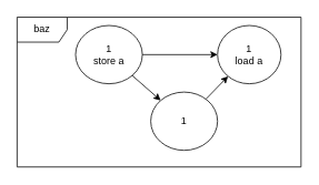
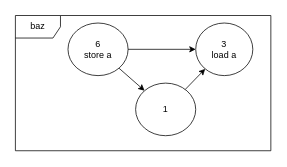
- <mxCell id="3" value="1&lt;br&gt;store a" style="ellipse;whiteSpace=wrap;html=1;" parent="1" vertex="1"><mxGeometry x="90" y="30" width="80" height="70" as="geometry" /></mxCell>
+ <mxCell id="3" value="6&lt;br&gt;store a" style="ellipse;whiteSpace=wrap;html=1;" parent="1" vertex="1"><mxGeometry x="90" y="30" width="80" height="70" as="geometry" /></mxCell>
- <mxCell id="5" value="1&lt;br&gt;load a" style="ellipse;whiteSpace=wrap;html=1;" parent="1" vertex="1"><mxGeometry x="260" y="30" width="76" height="70" as="geometry" /></mxCell>
+ <mxCell id="5" value="3&lt;br&gt;load a" style="ellipse;whiteSpace=wrap;html=1;" parent="1" vertex="1"><mxGeometry x="260" y="30" width="76" height="70" as="geometry" /></mxCell>
